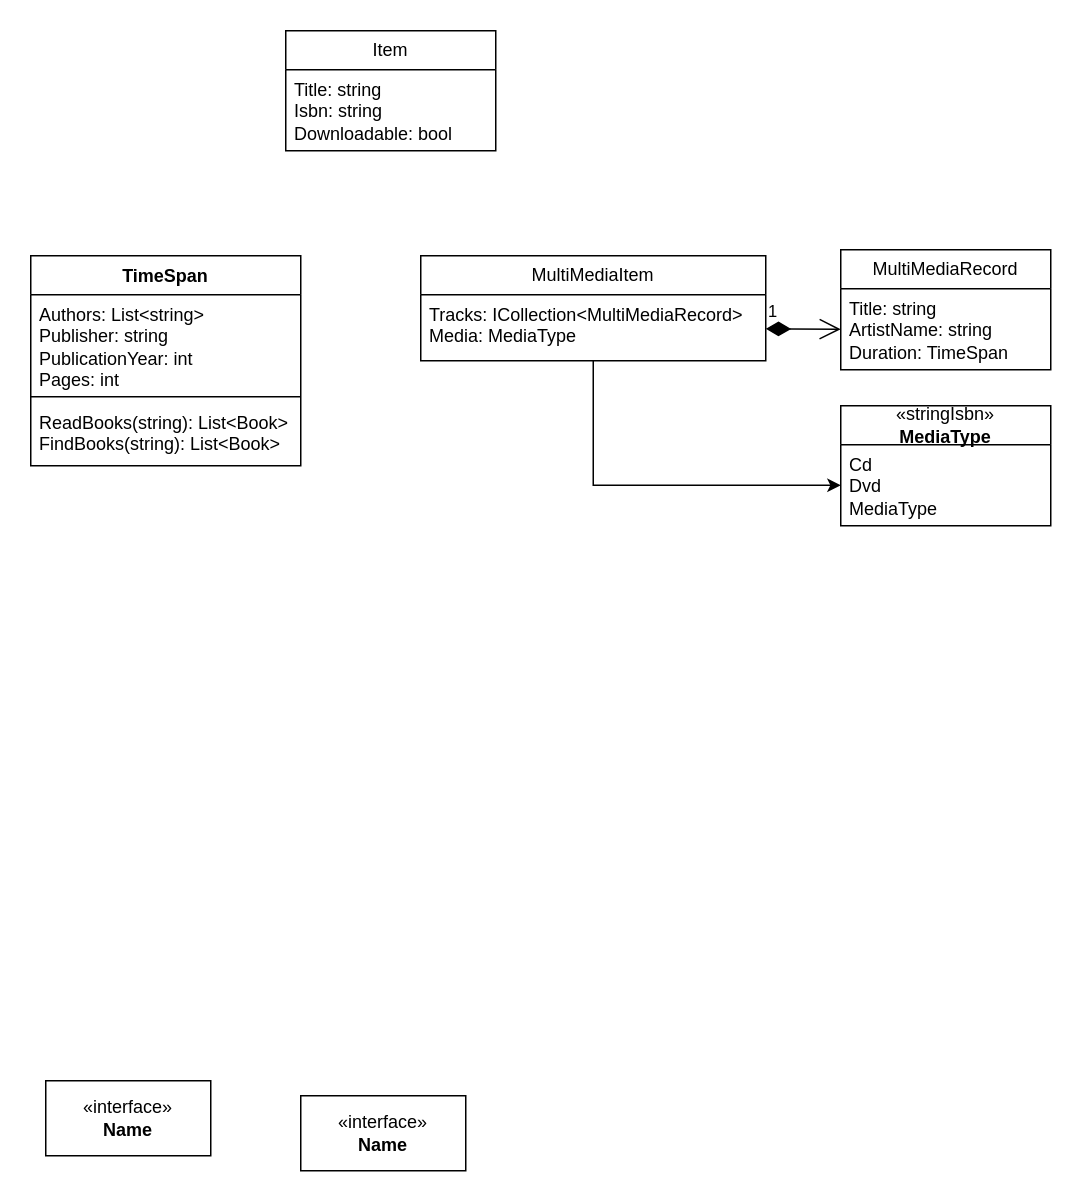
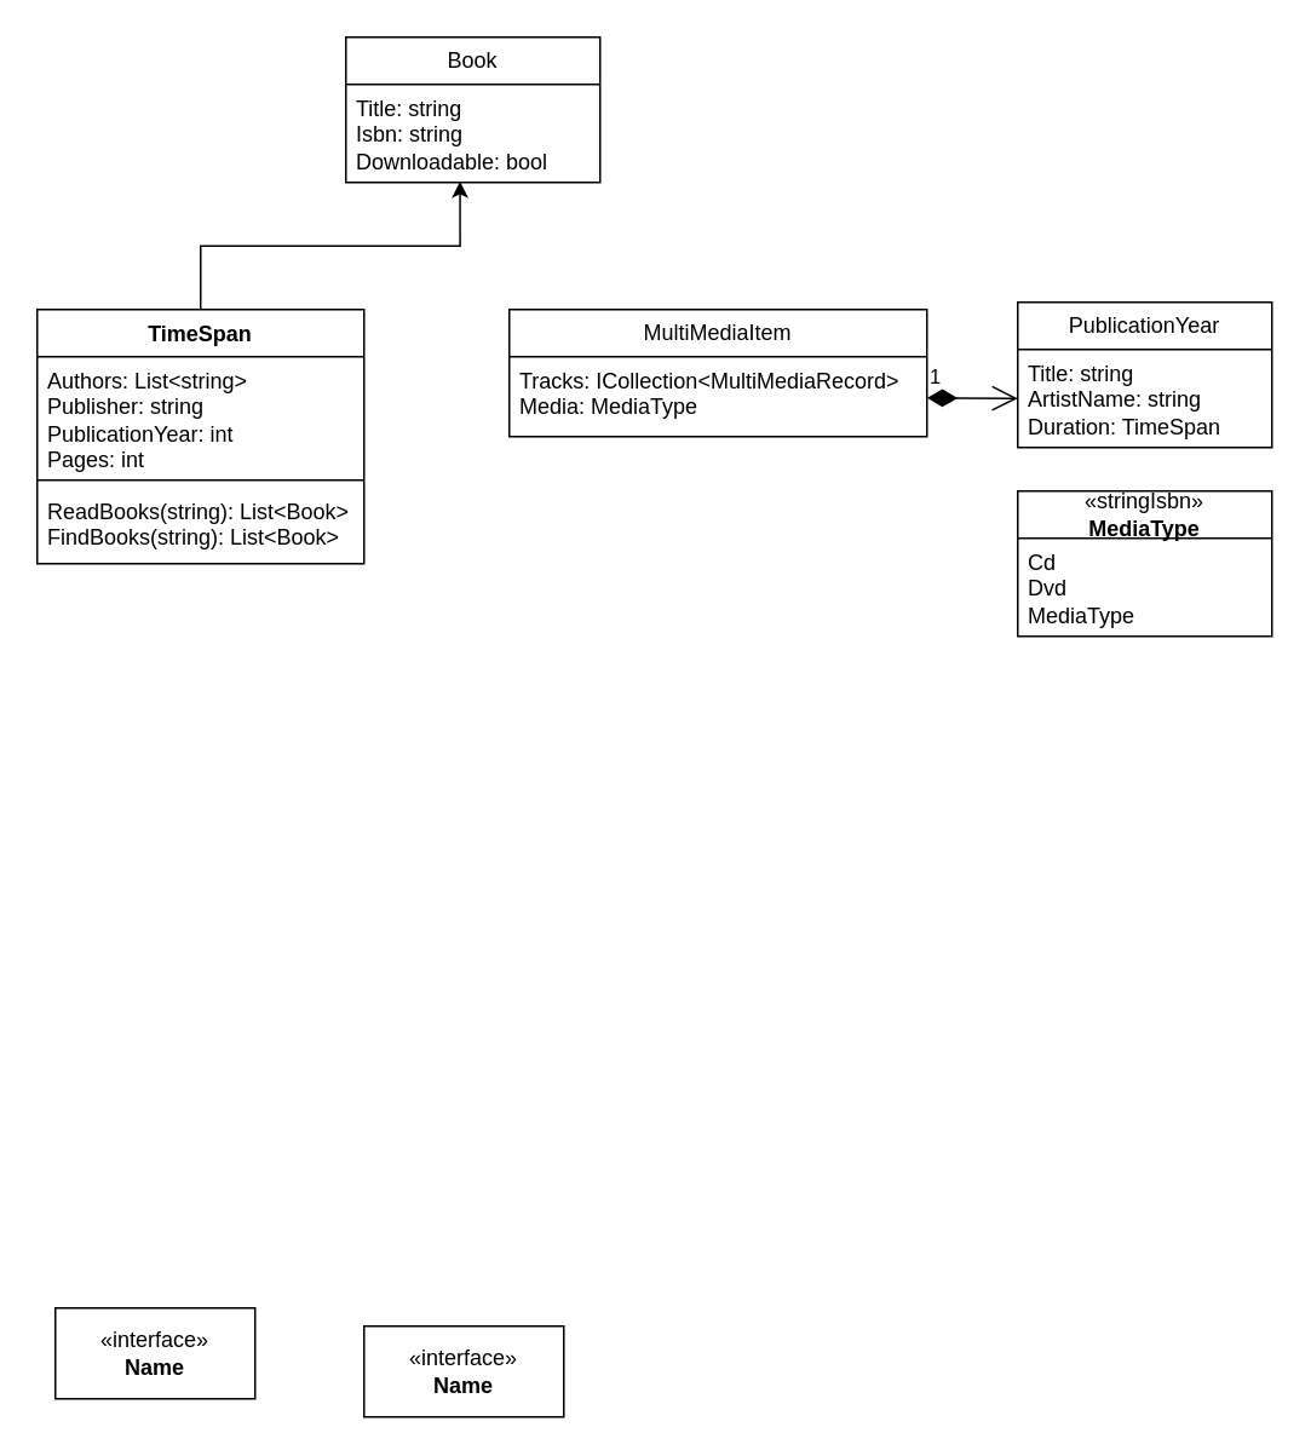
- <mxCell id="6" value="Item" style="swimlane;fontStyle=0;childLayout=stackLayout;horizontal=1;startSize=26;fillColor=none;horizontalStack=0;resizeParent=1;resizeParentMax=0;resizeLast=0;collapsible=1;marginBottom=0;whiteSpace=wrap;html=1;" vertex="1" parent="1"><mxGeometry x="190" y="20" width="140" height="80" as="geometry" /></mxCell>
+ <mxCell id="6" value="Book" style="swimlane;fontStyle=0;childLayout=stackLayout;horizontal=1;startSize=26;fillColor=none;horizontalStack=0;resizeParent=1;resizeParentMax=0;resizeLast=0;collapsible=1;marginBottom=0;whiteSpace=wrap;html=1;" vertex="1" parent="1"><mxGeometry x="190" y="20" width="140" height="80" as="geometry" /></mxCell>
+ <mxCell id="14" style="edgeStyle=orthogonalEdgeStyle;rounded=0;orthogonalLoop=1;jettySize=auto;html=1;entryX=0.449;entryY=0.99;entryDx=0;entryDy=0;entryPerimeter=0;" edge="1" parent="1" source="2" target="7"><mxGeometry relative="1" as="geometry" /></mxCell>
- <mxCell id="11" value="MultiMediaRecord" style="swimlane;fontStyle=0;childLayout=stackLayout;horizontal=1;startSize=26;fillColor=none;horizontalStack=0;resizeParent=1;resizeParentMax=0;resizeLast=0;collapsible=1;marginBottom=0;whiteSpace=wrap;html=1;" vertex="1" parent="1"><mxGeometry x="560" y="166" width="140" height="80" as="geometry" /></mxCell>
+ <mxCell id="11" value="PublicationYear" style="swimlane;fontStyle=0;childLayout=stackLayout;horizontal=1;startSize=26;fillColor=none;horizontalStack=0;resizeParent=1;resizeParentMax=0;resizeLast=0;collapsible=1;marginBottom=0;whiteSpace=wrap;html=1;" vertex="1" parent="1"><mxGeometry x="560" y="166" width="140" height="80" as="geometry" /></mxCell>
- <mxCell id="8" style="edgeStyle=orthogonalEdgeStyle;rounded=0;orthogonalLoop=1;jettySize=auto;html=1;entryX=0;entryY=0.5;entryDx=0;entryDy=0;" edge="1" parent="1" source="9" target="18"><mxGeometry relative="1" as="geometry" /></mxCell>
